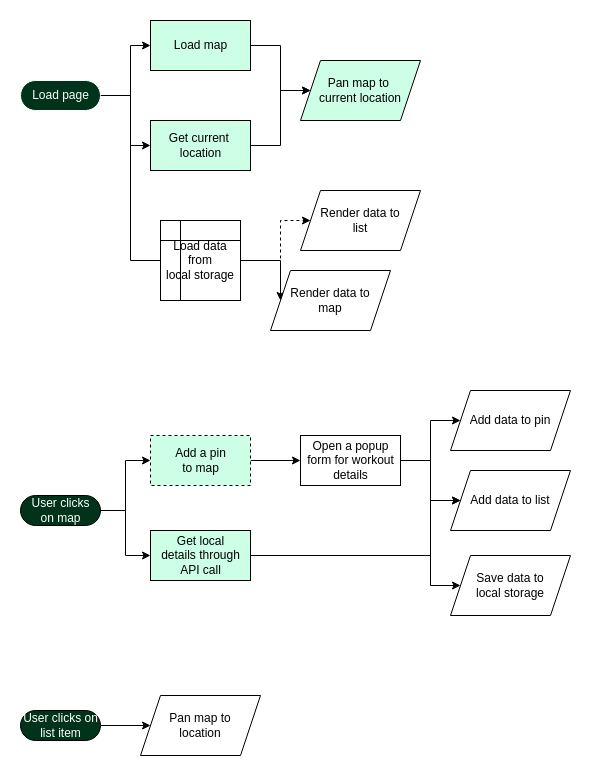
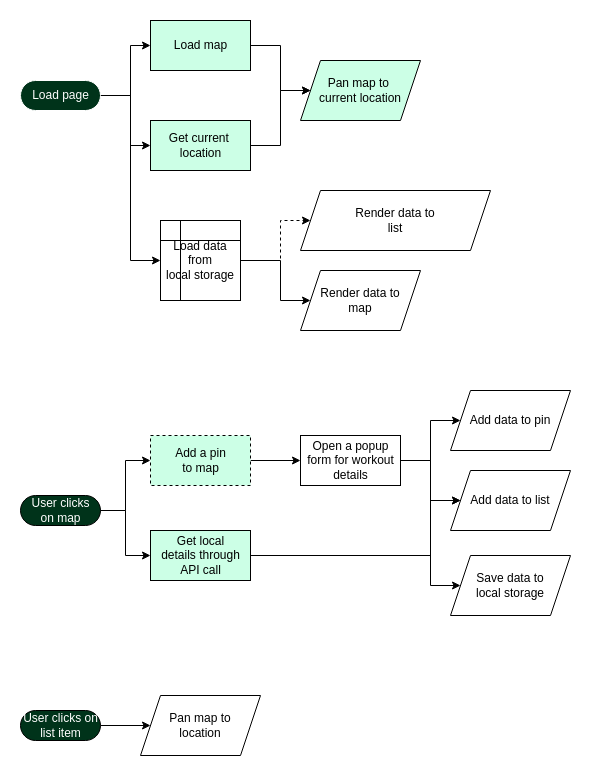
- <mxCell id="25" value="Render data to &lt;br&gt;list" style="shape=parallelogram;perimeter=parallelogramPerimeter;whiteSpace=wrap;html=1;fixedSize=1;fillColor=#FFFFFF;fontColor=#000000;" parent="1" vertex="1"><mxGeometry x="300" y="190" width="120" height="60" as="geometry" /></mxCell>
+ <mxCell id="25" value="Render data to &lt;br&gt;list" style="shape=parallelogram;perimeter=parallelogramPerimeter;whiteSpace=wrap;html=1;fixedSize=1;fillColor=#FFFFFF;fontColor=#000000;" parent="1" vertex="1"><mxGeometry x="300" y="190" width="190" height="60" as="geometry" /></mxCell>
- <mxCell id="4" style="edgeStyle=orthogonalEdgeStyle;rounded=0;orthogonalLoop=1;jettySize=auto;html=1;exitX=1;exitY=0.5;exitDx=0;exitDy=0;exitPerimeter=0;entryX=0;entryY=0.5;entryDx=0;entryDy=0;endArrow=none;" parent="1" source="5" target="24" edge="1"><mxGeometry relative="1" as="geometry"><Array as="points"><mxPoint x="130" y="95" /><mxPoint x="130" y="260" /></Array></mxGeometry></mxCell>
+ <mxCell id="4" style="edgeStyle=orthogonalEdgeStyle;rounded=0;orthogonalLoop=1;jettySize=auto;html=1;exitX=1;exitY=0.5;exitDx=0;exitDy=0;exitPerimeter=0;entryX=0;entryY=0.5;entryDx=0;entryDy=0;" parent="1" source="5" target="24" edge="1"><mxGeometry relative="1" as="geometry"><Array as="points"><mxPoint x="130" y="95" /><mxPoint x="130" y="260" /></Array></mxGeometry></mxCell>
- <mxCell id="26" value="Render data to&lt;br&gt;map" style="shape=parallelogram;perimeter=parallelogramPerimeter;whiteSpace=wrap;html=1;fixedSize=1;fillColor=#FFFFFF;fontColor=#000000;" parent="1" vertex="1"><mxGeometry x="270" y="270" width="120" height="60" as="geometry" /></mxCell>
+ <mxCell id="26" value="Render data to&lt;br&gt;map" style="shape=parallelogram;perimeter=parallelogramPerimeter;whiteSpace=wrap;html=1;fixedSize=1;fillColor=#FFFFFF;fontColor=#000000;" parent="1" vertex="1"><mxGeometry x="300" y="270" width="120" height="60" as="geometry" /></mxCell>
